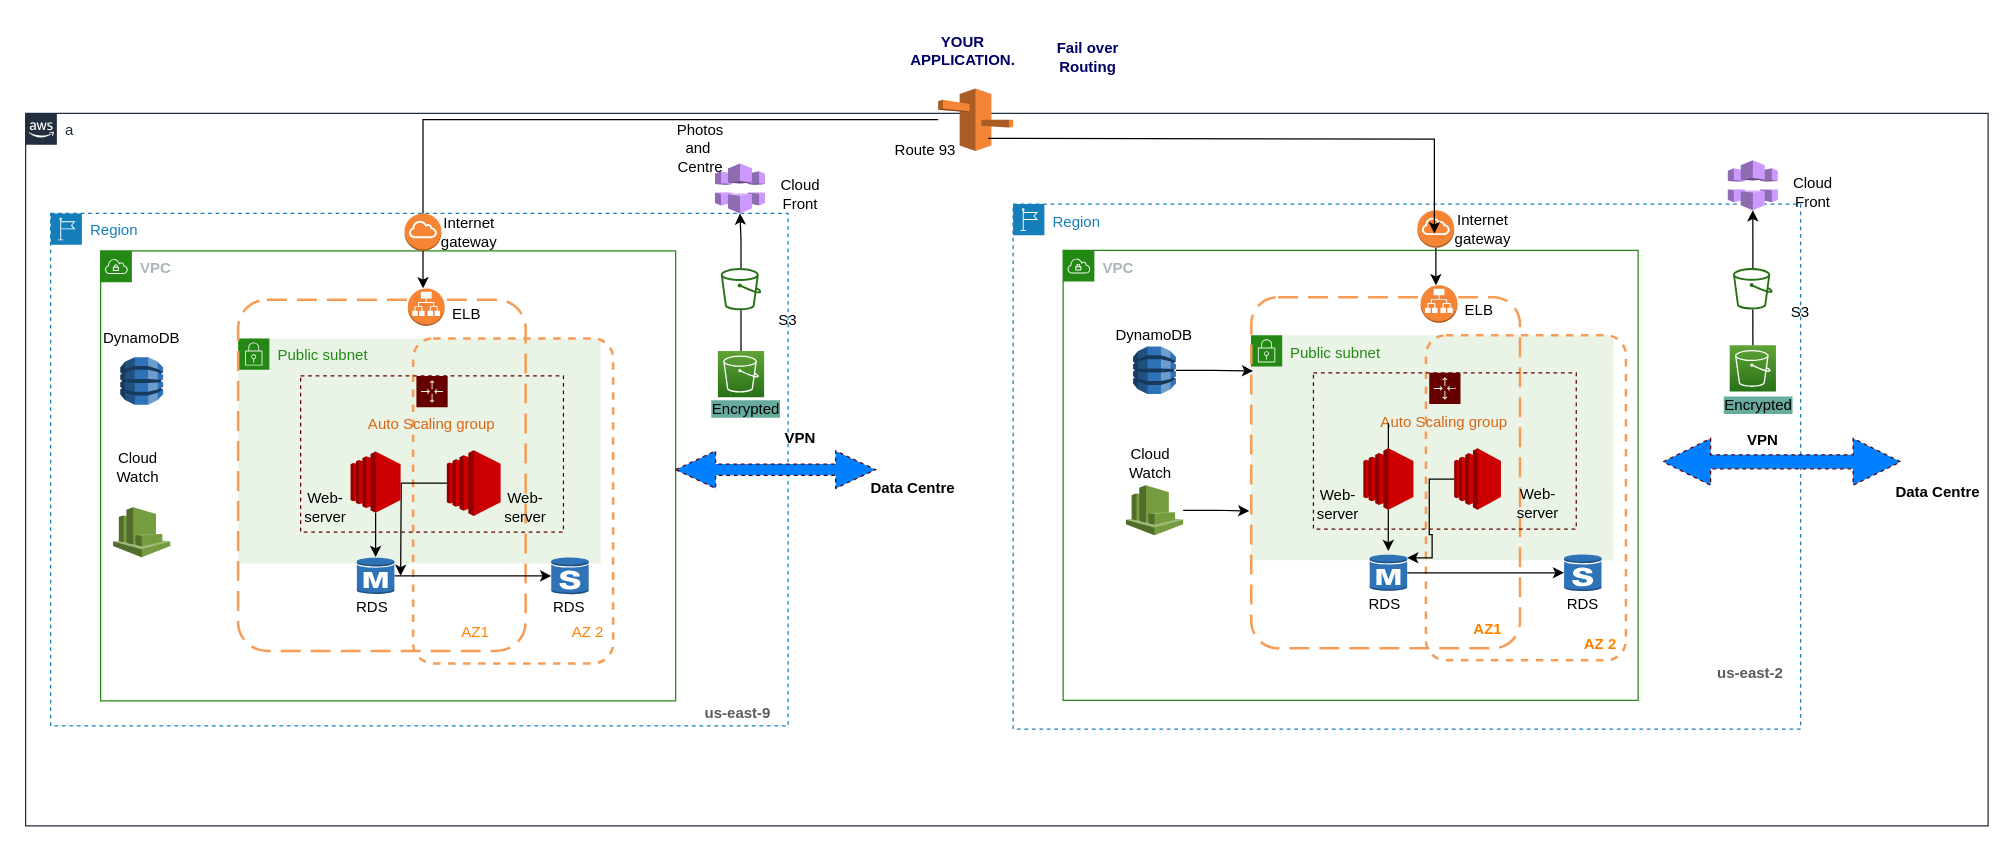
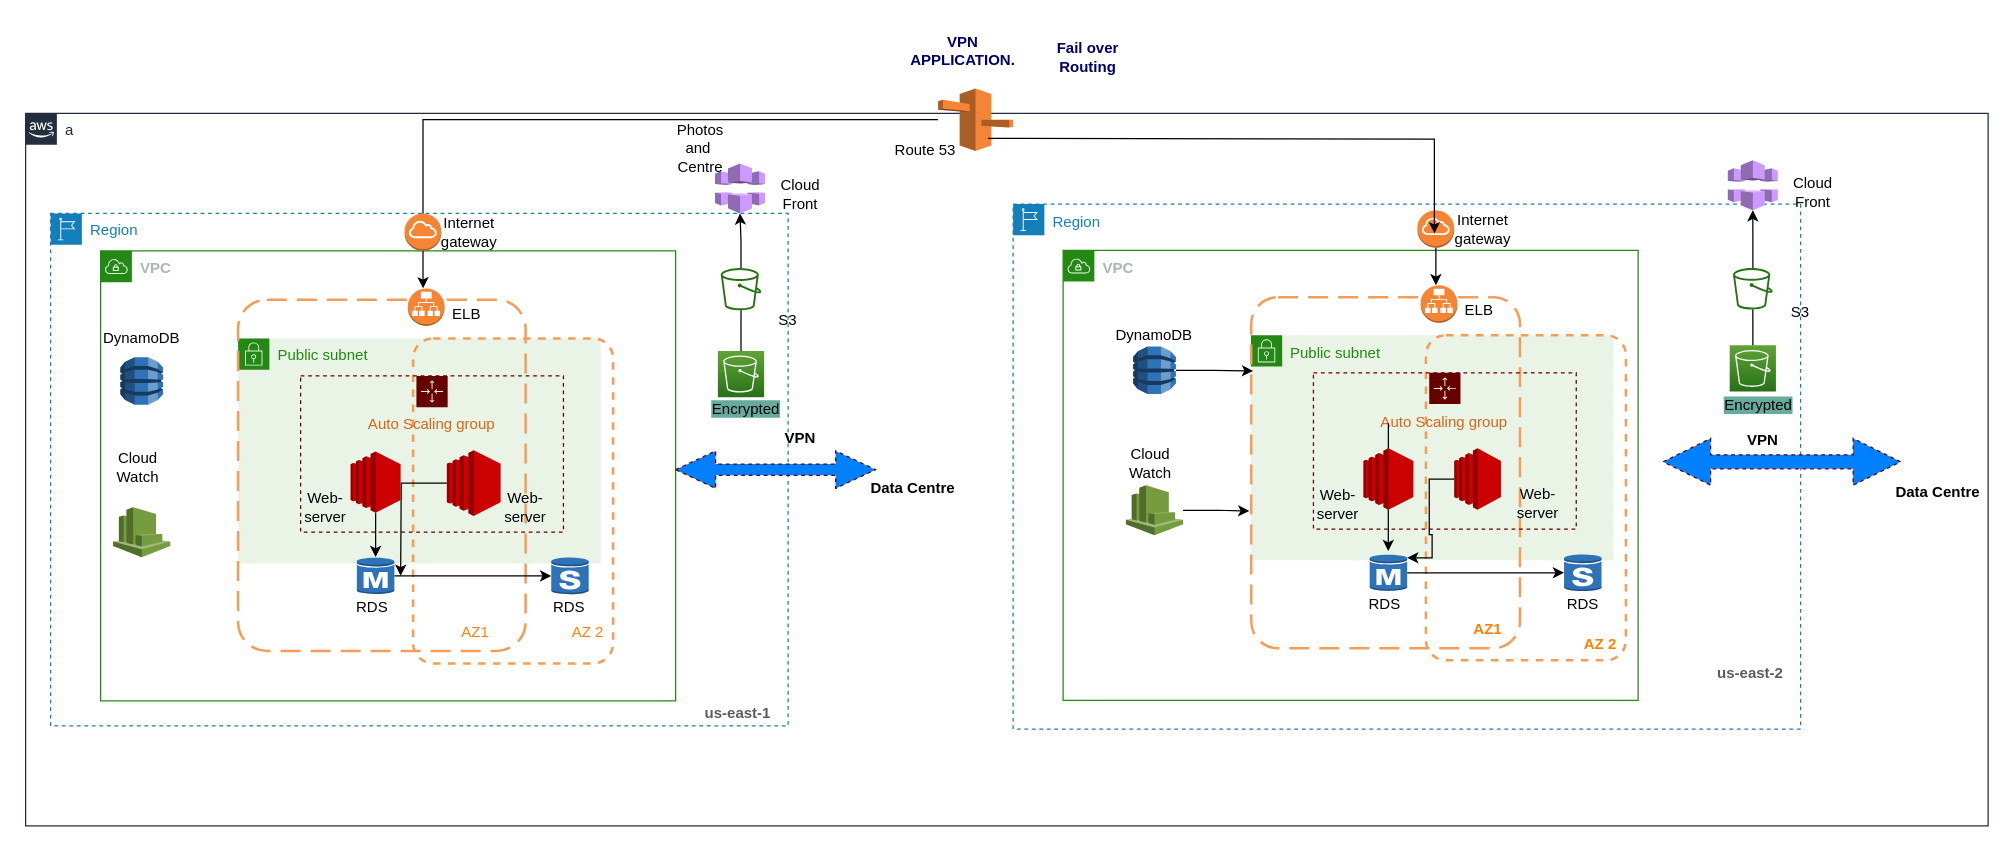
- <mxCell id="39" value="&lt;b&gt;&lt;font color=&quot;#000066&quot; style=&quot;background-color: rgb(255 , 255 , 255)&quot;&gt;YOUR APPLICATION.&lt;/font&gt;&lt;/b&gt;" style="text;html=1;strokeColor=none;fillColor=none;align=center;verticalAlign=middle;whiteSpace=wrap;fontColor=#5C5C5C;" vertex="1" parent="1"><mxGeometry x="740" width="60" height="40" as="geometry" y="20" /></mxCell>
+ <mxCell id="39" value="&lt;b&gt;&lt;font color=&quot;#000066&quot; style=&quot;background-color: rgb(255 , 255 , 255)&quot;&gt;VPN APPLICATION.&lt;/font&gt;&lt;/b&gt;" style="text;html=1;strokeColor=none;fillColor=none;align=center;verticalAlign=middle;whiteSpace=wrap;fontColor=#5C5C5C;" vertex="1" parent="1"><mxGeometry x="740" width="60" height="40" as="geometry" y="20" /></mxCell>
- <mxCell id="27" value="Route 93" style="text;html=1;strokeColor=none;fillColor=none;align=center;verticalAlign=middle;whiteSpace=wrap;rounded=0;dashed=1;" vertex="1" parent="1"><mxGeometry x="710" y="110" width="60" height="20" as="geometry" /></mxCell>
+ <mxCell id="27" value="Route 53" style="text;html=1;strokeColor=none;fillColor=none;align=center;verticalAlign=middle;whiteSpace=wrap;rounded=0;dashed=1;" vertex="1" parent="1"><mxGeometry x="710" y="110" width="60" height="20" as="geometry" /></mxCell>
- <mxCell id="6" value="&lt;b&gt;us-east-9&lt;/b&gt;" style="text;html=1;strokeColor=none;fillColor=none;align=center;verticalAlign=middle;whiteSpace=wrap;fontColor=#5C5C5C;" vertex="1" parent="1"><mxGeometry x="560" y="560" width="60" height="20" as="geometry" /></mxCell>
+ <mxCell id="6" value="&lt;b&gt;us-east-1&lt;/b&gt;" style="text;html=1;strokeColor=none;fillColor=none;align=center;verticalAlign=middle;whiteSpace=wrap;fontColor=#5C5C5C;" vertex="1" parent="1"><mxGeometry x="560" y="560" width="60" height="20" as="geometry" /></mxCell>
